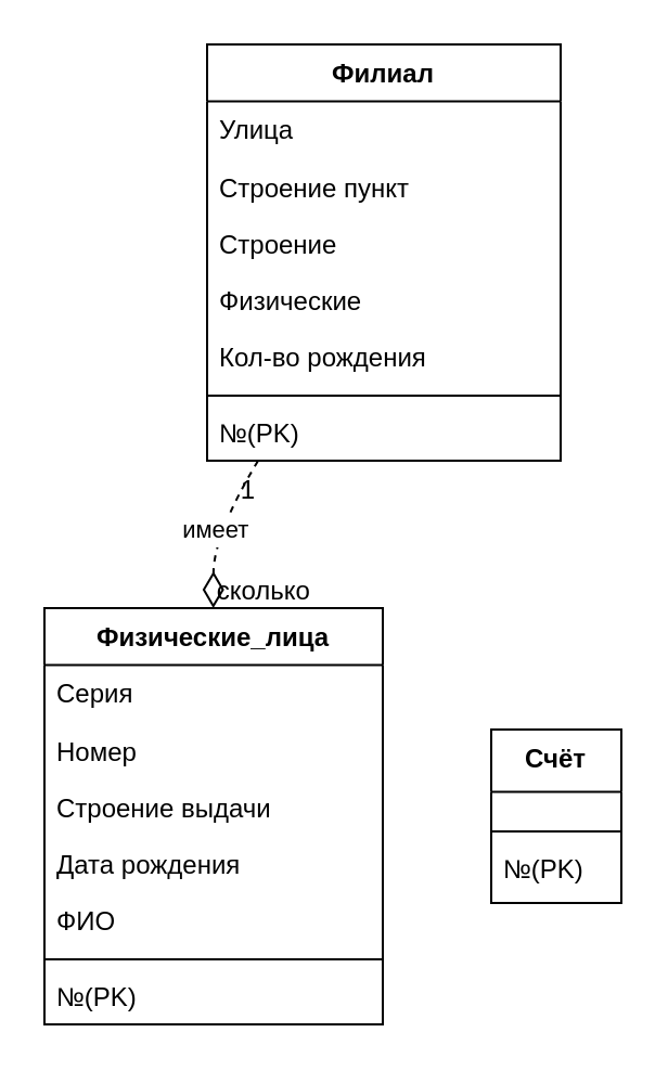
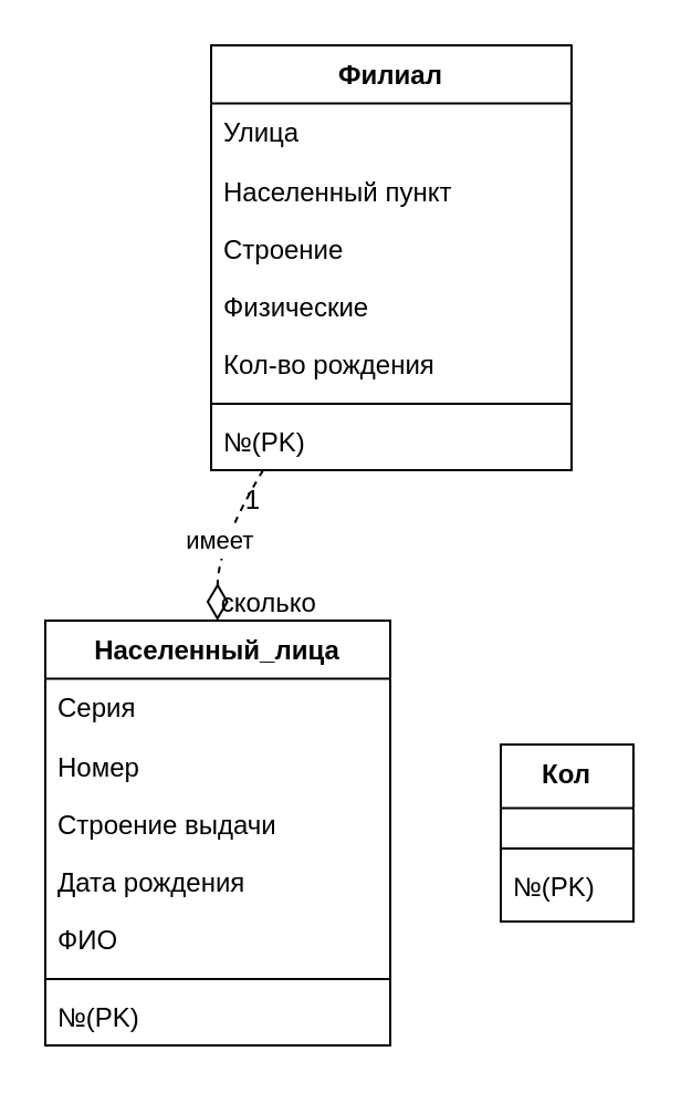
- <mxCell id="4" value="Строение пункт" style="text;strokeColor=none;fillColor=none;align=left;verticalAlign=top;spacingLeft=4;spacingRight=4;overflow=hidden;rotatable=0;points=[[0,0.5],[1,0.5]];portConstraint=eastwest;" vertex="1" parent="2"><mxGeometry y="53" width="163" height="26" as="geometry" /></mxCell>
+ <mxCell id="4" value="Населенный пункт" style="text;strokeColor=none;fillColor=none;align=left;verticalAlign=top;spacingLeft=4;spacingRight=4;overflow=hidden;rotatable=0;points=[[0,0.5],[1,0.5]];portConstraint=eastwest;" vertex="1" parent="2"><mxGeometry y="53" width="163" height="26" as="geometry" /></mxCell>
- <mxCell id="10" value="Физические_лица" style="swimlane;fontStyle=1;align=center;verticalAlign=top;childLayout=stackLayout;horizontal=1;startSize=26.257;horizontalStack=0;resizeParent=1;resizeParentMax=0;resizeLast=0;collapsible=0;marginBottom=0;" vertex="1" parent="1"><mxGeometry x="20" y="280" width="156" height="192" as="geometry" /></mxCell>
+ <mxCell id="10" value="Населенный_лица" style="swimlane;fontStyle=1;align=center;verticalAlign=top;childLayout=stackLayout;horizontal=1;startSize=26.257;horizontalStack=0;resizeParent=1;resizeParentMax=0;resizeLast=0;collapsible=0;marginBottom=0;" vertex="1" parent="1"><mxGeometry x="20" y="280" width="156" height="192" as="geometry" /></mxCell>
- <mxCell id="18" value="Счёт" style="swimlane;fontStyle=1;align=center;verticalAlign=top;childLayout=stackLayout;horizontal=1;startSize=28.72;horizontalStack=0;resizeParent=1;resizeParentMax=0;resizeLast=0;collapsible=0;marginBottom=0;" vertex="1" parent="1"><mxGeometry x="226" y="336" width="60" height="80" as="geometry" /></mxCell>
+ <mxCell id="18" value="Кол" style="swimlane;fontStyle=1;align=center;verticalAlign=top;childLayout=stackLayout;horizontal=1;startSize=28.72;horizontalStack=0;resizeParent=1;resizeParentMax=0;resizeLast=0;collapsible=0;marginBottom=0;" vertex="1" parent="1"><mxGeometry x="226" y="336" width="60" height="80" as="geometry" /></mxCell>
